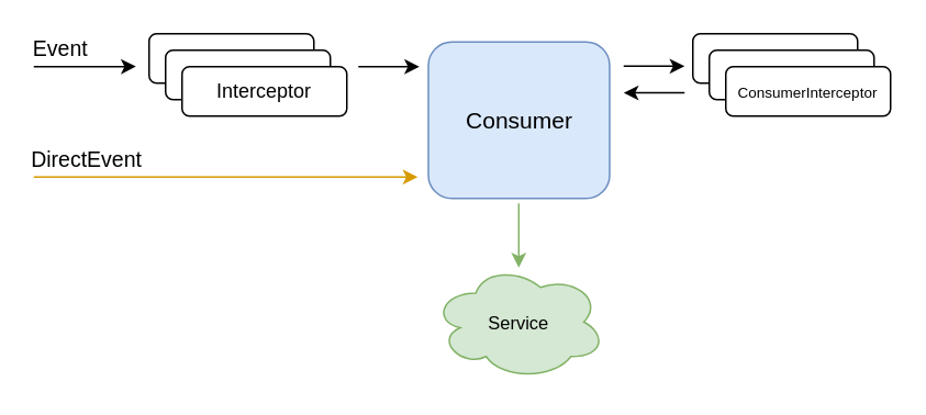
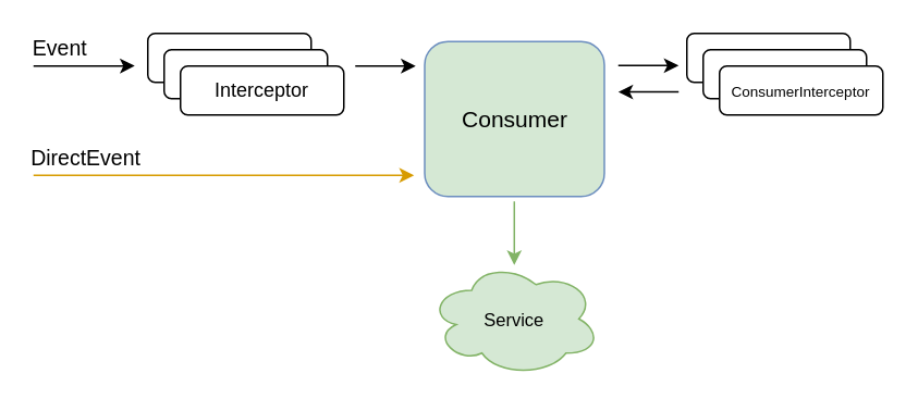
- <mxCell id="9" value="&lt;font style=&quot;font-size: 14px;&quot;&gt;Consumer&lt;/font&gt;" style="rounded=1;whiteSpace=wrap;html=1;fontSize=9;fillColor=#dae8fc;strokeColor=#6c8ebf;" parent="1" vertex="1"><mxGeometry x="259.5" y="25" width="110" height="95" as="geometry" /></mxCell>
+ <mxCell id="9" value="&lt;font style=&quot;font-size: 14px;&quot;&gt;Consumer&lt;/font&gt;" style="rounded=1;whiteSpace=wrap;html=1;fontSize=9;fillColor=#d5e8d4;strokeColor=#6c8ebf;" parent="1" vertex="1"><mxGeometry x="259.5" y="25" width="110" height="95" as="geometry" /></mxCell>
